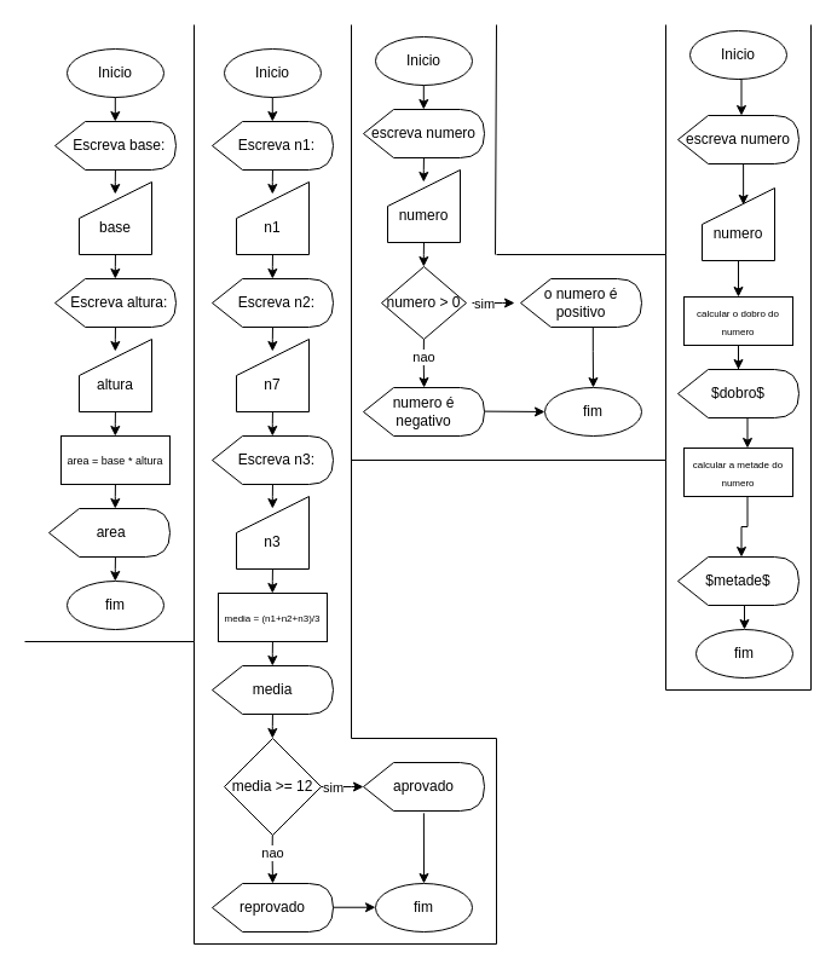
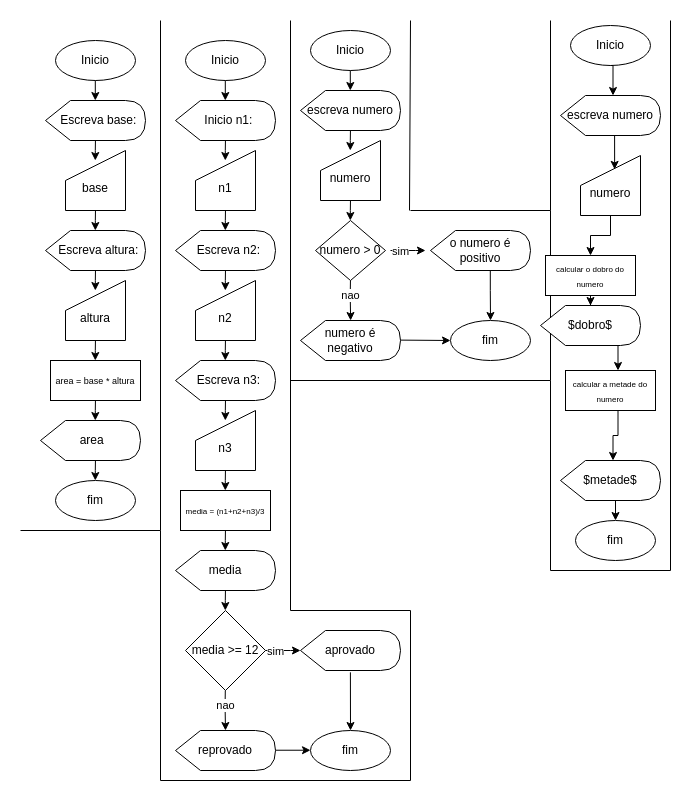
- <mxCell id="20" value="&amp;nbsp; Escreva n1:" style="shape=display;whiteSpace=wrap;html=1;" parent="1" vertex="1"><mxGeometry x="175" y="100" width="100" height="40" as="geometry" /></mxCell>
+ <mxCell id="20" value="&amp;nbsp; Inicio n1:" style="shape=display;whiteSpace=wrap;html=1;" parent="1" vertex="1"><mxGeometry x="175" y="100" width="100" height="40" as="geometry" /></mxCell>
- <mxCell id="77" value="&lt;span style=&quot;font-size: 8px;&quot;&gt;calcular o dobro do numero&lt;/span&gt;" style="rounded=0;whiteSpace=wrap;html=1;" parent="1" vertex="1"><mxGeometry x="565" y="245" width="90" height="40" as="geometry" /></mxCell>
+ <mxCell id="77" value="&lt;span style=&quot;font-size: 8px;&quot;&gt;calcular o dobro do numero&lt;/span&gt;" style="rounded=0;whiteSpace=wrap;html=1;" parent="1" vertex="1"><mxGeometry x="545" y="255" width="90" height="40" as="geometry" /></mxCell>
- <mxCell id="22" value="&lt;div&gt;&lt;br&gt;&lt;/div&gt;&lt;div&gt;n7&lt;/div&gt;" style="shape=manualInput;whiteSpace=wrap;html=1;" parent="1" vertex="1"><mxGeometry x="195" y="280" width="60" height="60" as="geometry" /></mxCell>
+ <mxCell id="22" value="&lt;div&gt;&lt;br&gt;&lt;/div&gt;&lt;div&gt;n2&lt;/div&gt;" style="shape=manualInput;whiteSpace=wrap;html=1;" parent="1" vertex="1"><mxGeometry x="195" y="280" width="60" height="60" as="geometry" /></mxCell>
- <mxCell id="78" value="$dobro$" style="shape=display;whiteSpace=wrap;html=1;" parent="1" vertex="1"><mxGeometry x="560" y="305" width="100" height="40" as="geometry" /></mxCell>
+ <mxCell id="78" value="$dobro$" style="shape=display;whiteSpace=wrap;html=1;" parent="1" vertex="1"><mxGeometry x="540" y="305" width="100" height="40" as="geometry" /></mxCell>
